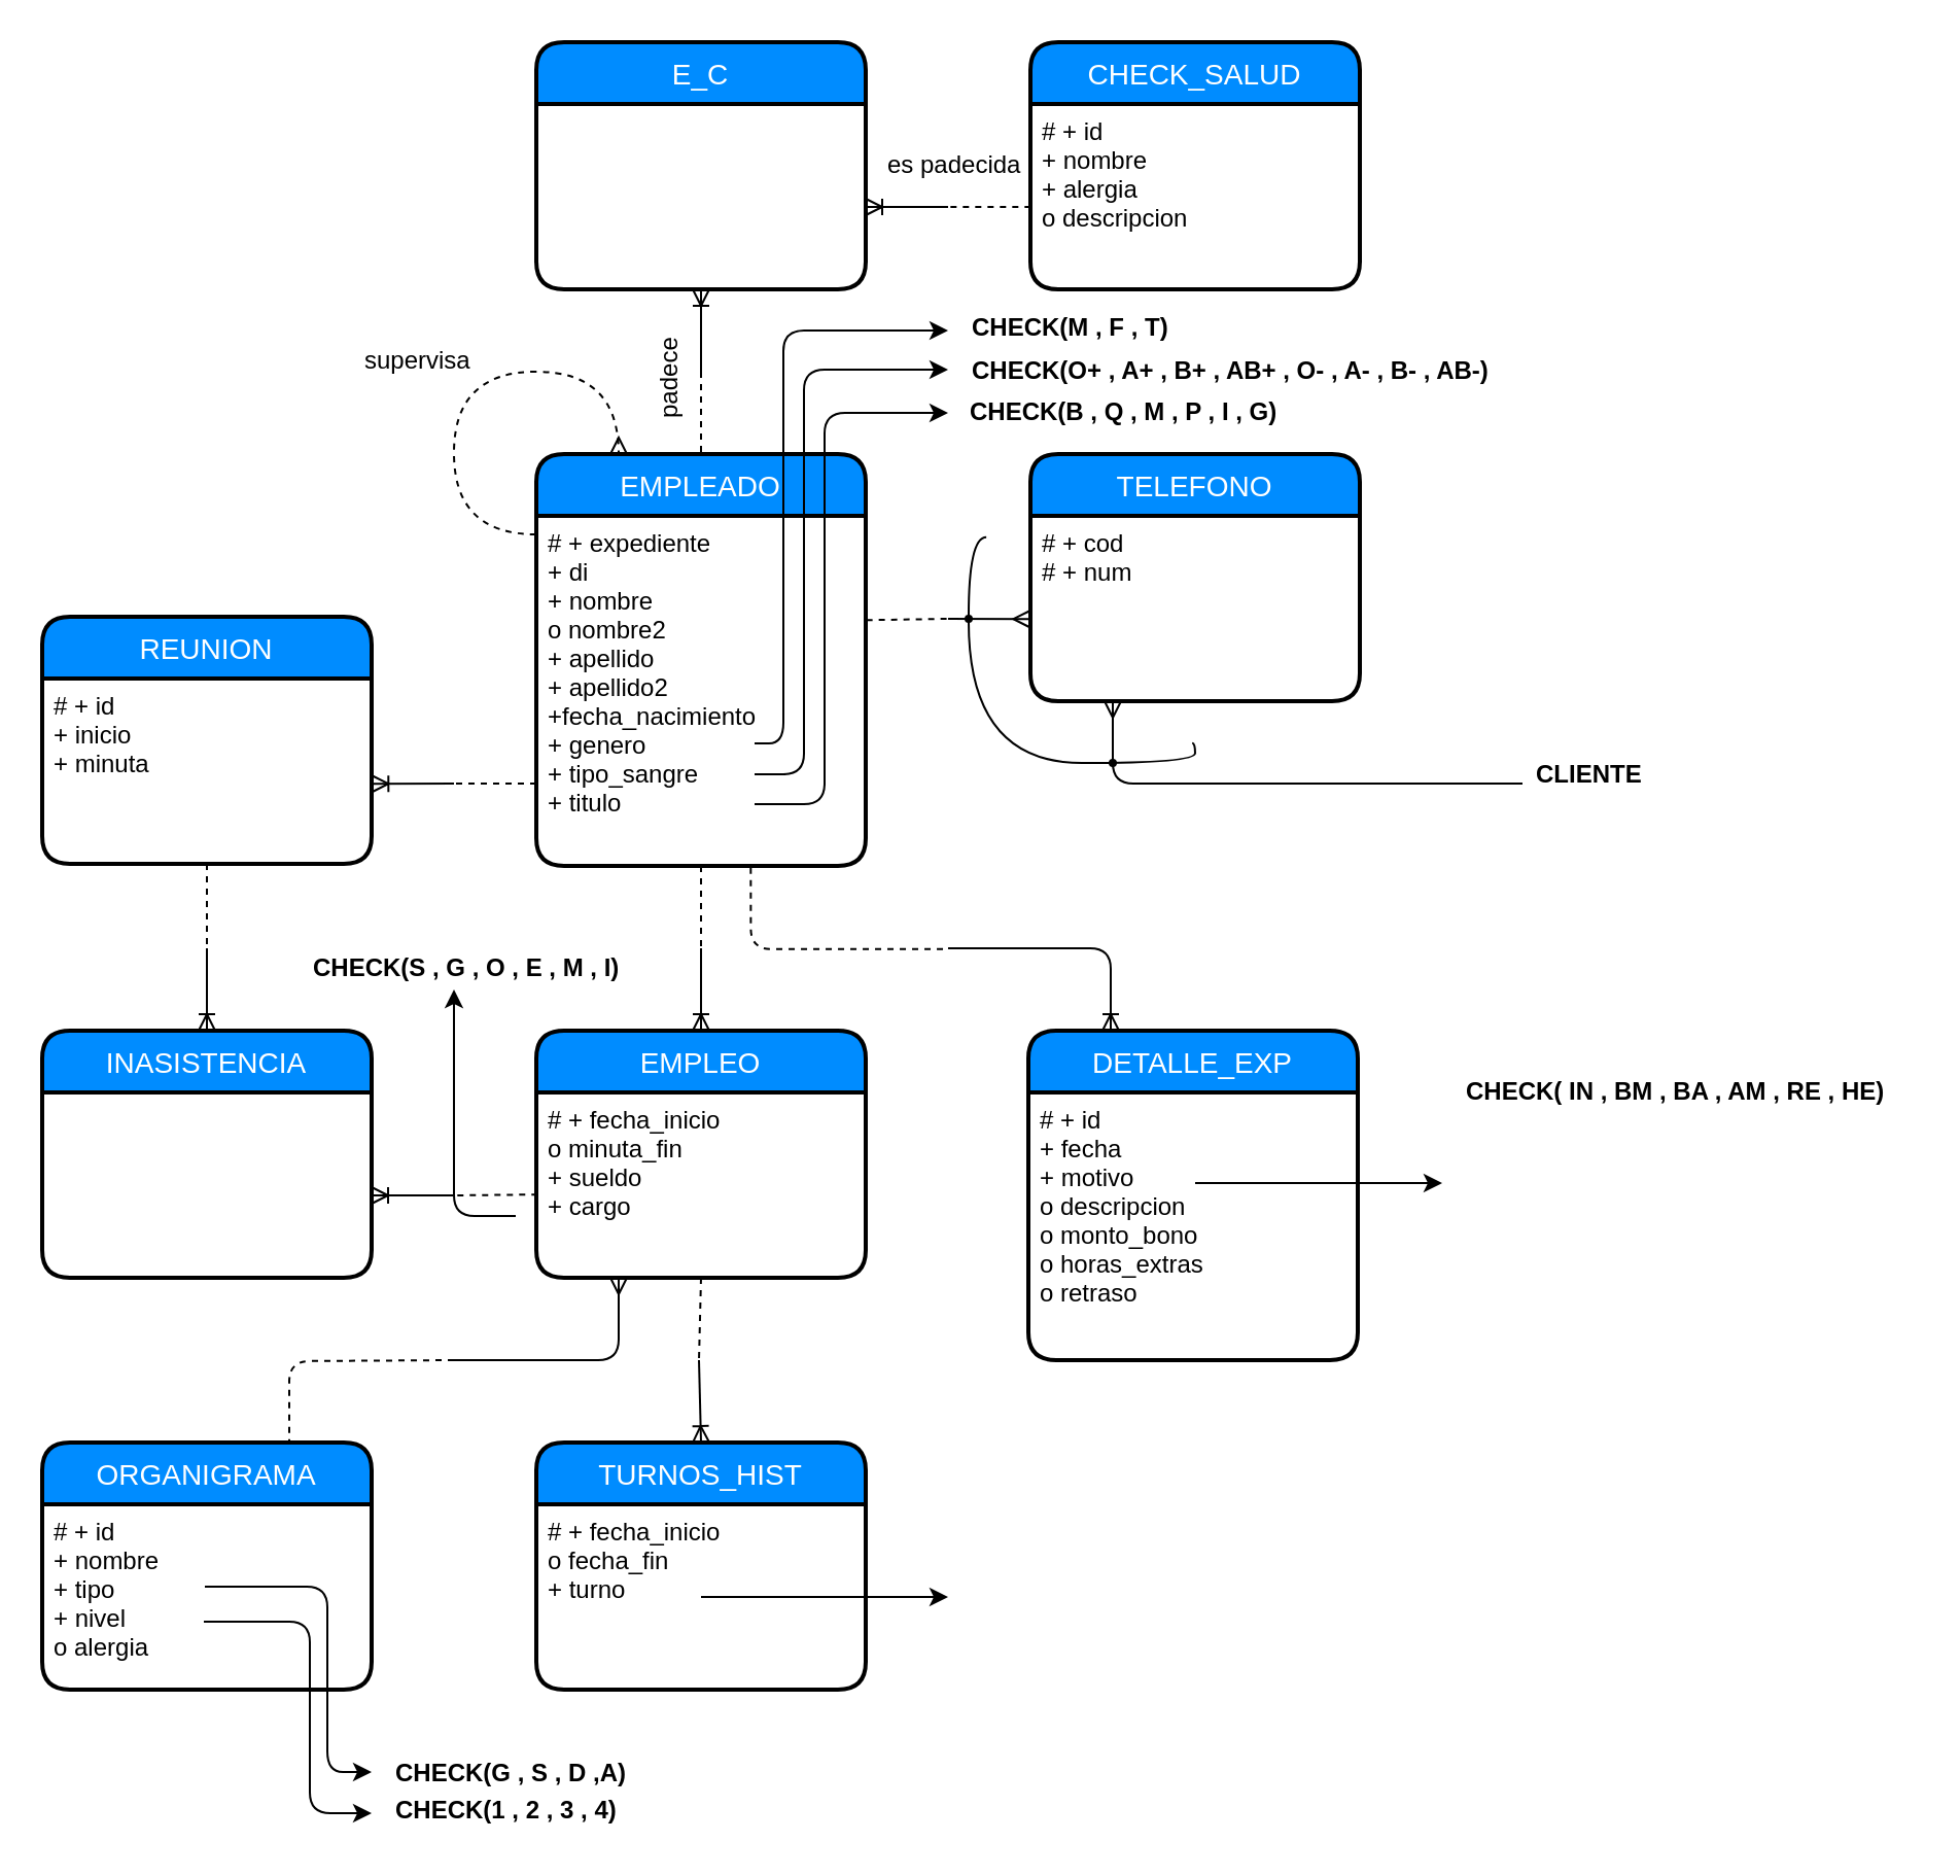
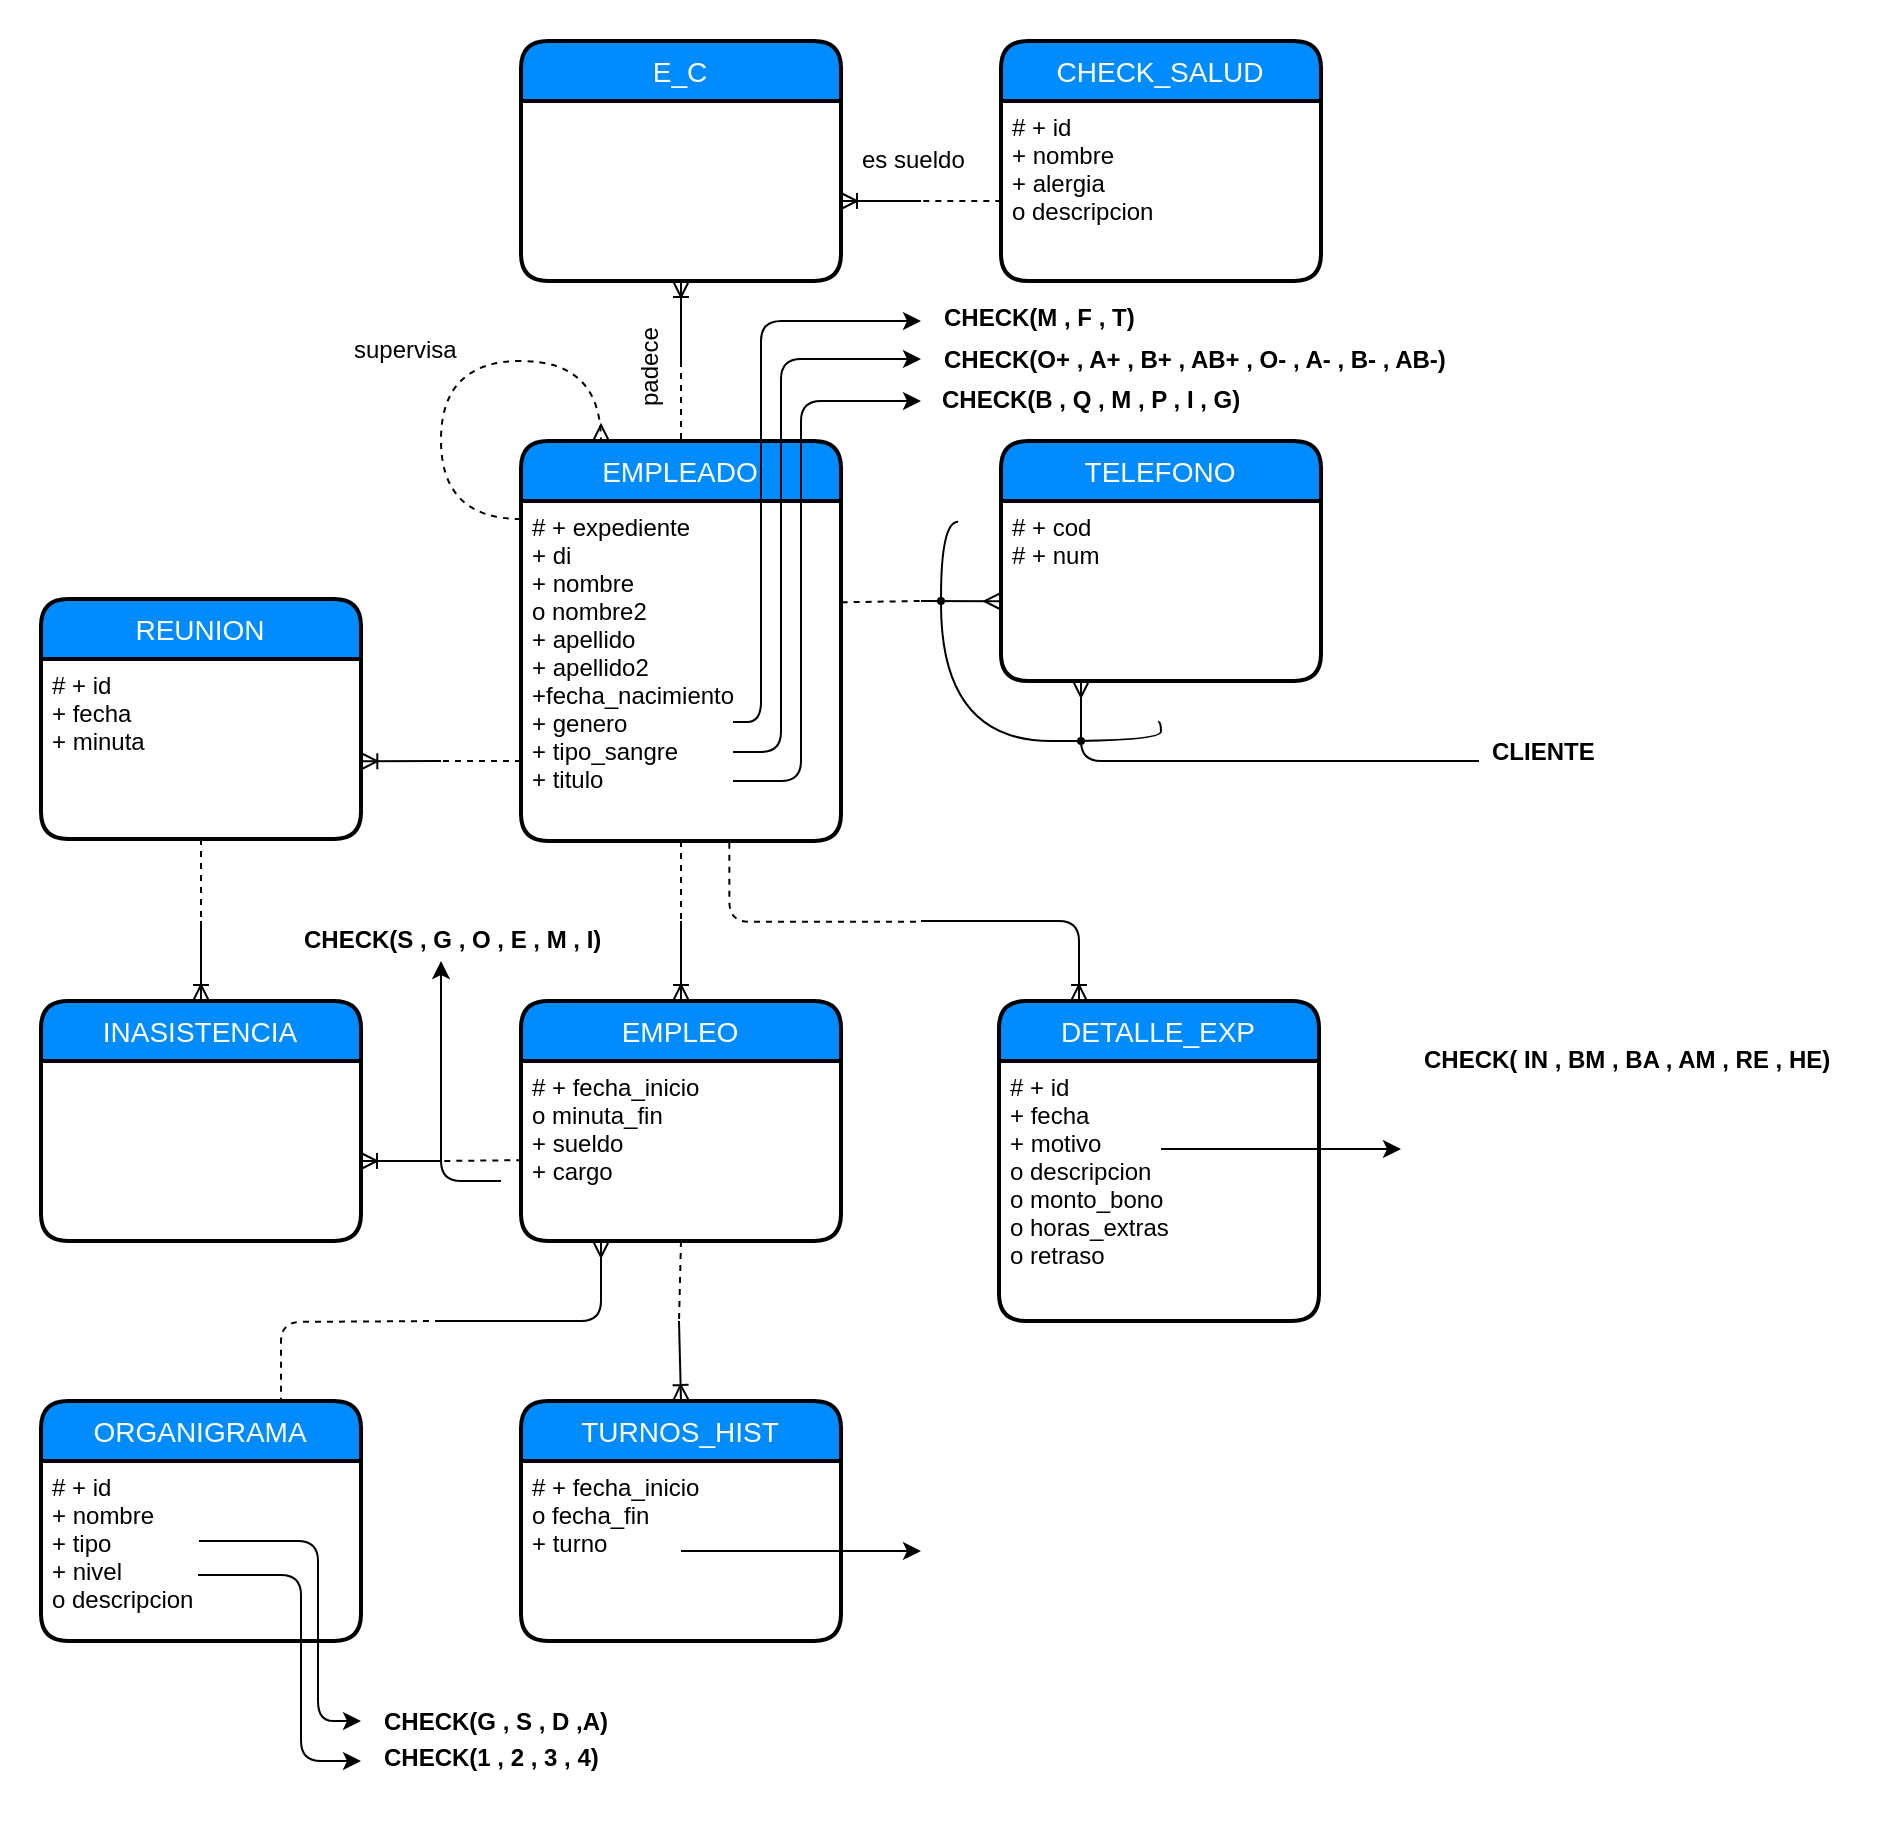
- <mxCell id="50" value="es padecida" style="text;html=1;resizable=0;points=[];autosize=1;align=left;verticalAlign=top;spacingTop=-4;" vertex="1" parent="1"><mxGeometry x="428.5" y="70" width="80" height="20" as="geometry" /></mxCell>
+ <mxCell id="50" value="es sueldo" style="text;html=1;resizable=0;points=[];autosize=1;align=left;verticalAlign=top;spacingTop=-4;" vertex="1" parent="1"><mxGeometry x="428.5" y="70" width="80" height="20" as="geometry" /></mxCell>
- <mxCell id="43" value="# + id&#10;+ inicio&#10;+ minuta&#10;" style="align=left;strokeColor=none;fillColor=none;spacingLeft=4;fontSize=12;verticalAlign=top;resizable=0;rotatable=0;part=1;" vertex="1" parent="42"><mxGeometry y="30" width="160" height="90" as="geometry" /></mxCell>
+ <mxCell id="43" value="# + id&#10;+ fecha&#10;+ minuta&#10;" style="align=left;strokeColor=none;fillColor=none;spacingLeft=4;fontSize=12;verticalAlign=top;resizable=0;rotatable=0;part=1;" vertex="1" parent="42"><mxGeometry y="30" width="160" height="90" as="geometry" /></mxCell>
- <mxCell id="56" value="# + id&#10;+ nombre&#10;+ tipo&#10;+ nivel&#10;o alergia&#10;" style="align=left;strokeColor=none;fillColor=none;spacingLeft=4;fontSize=12;verticalAlign=top;resizable=0;rotatable=0;part=1;" vertex="1" parent="53"><mxGeometry y="30" width="160" height="90" as="geometry" /></mxCell>
+ <mxCell id="56" value="# + id&#10;+ nombre&#10;+ tipo&#10;+ nivel&#10;o descripcion&#10;" style="align=left;strokeColor=none;fillColor=none;spacingLeft=4;fontSize=12;verticalAlign=top;resizable=0;rotatable=0;part=1;" vertex="1" parent="53"><mxGeometry y="30" width="160" height="90" as="geometry" /></mxCell>
